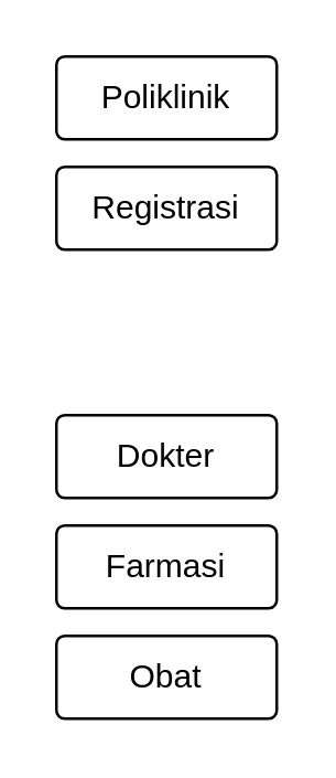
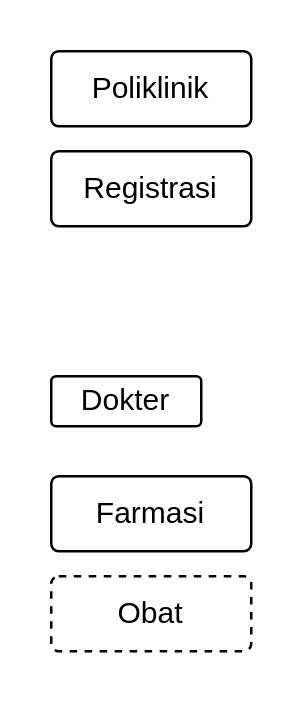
- <mxCell id="4" value="Dokter" style="rounded=1;arcSize=10;whiteSpace=wrap;html=1;align=center;" vertex="1" parent="1"><mxGeometry x="20" y="150" width="80" height="30" as="geometry" /></mxCell>
+ <mxCell id="4" value="Dokter" style="rounded=1;arcSize=10;whiteSpace=wrap;html=1;align=center;" vertex="1" parent="1"><mxGeometry x="20" y="150" width="60" height="20" as="geometry" /></mxCell>
- <mxCell id="6" value="Obat" style="rounded=1;arcSize=10;whiteSpace=wrap;html=1;align=center;" vertex="1" parent="1"><mxGeometry x="20" y="230" width="80" height="30" as="geometry" /></mxCell>
+ <mxCell id="6" value="Obat" style="rounded=1;arcSize=10;whiteSpace=wrap;html=1;align=center;dashed=1;" vertex="1" parent="1"><mxGeometry x="20" y="230" width="80" height="30" as="geometry" /></mxCell>
